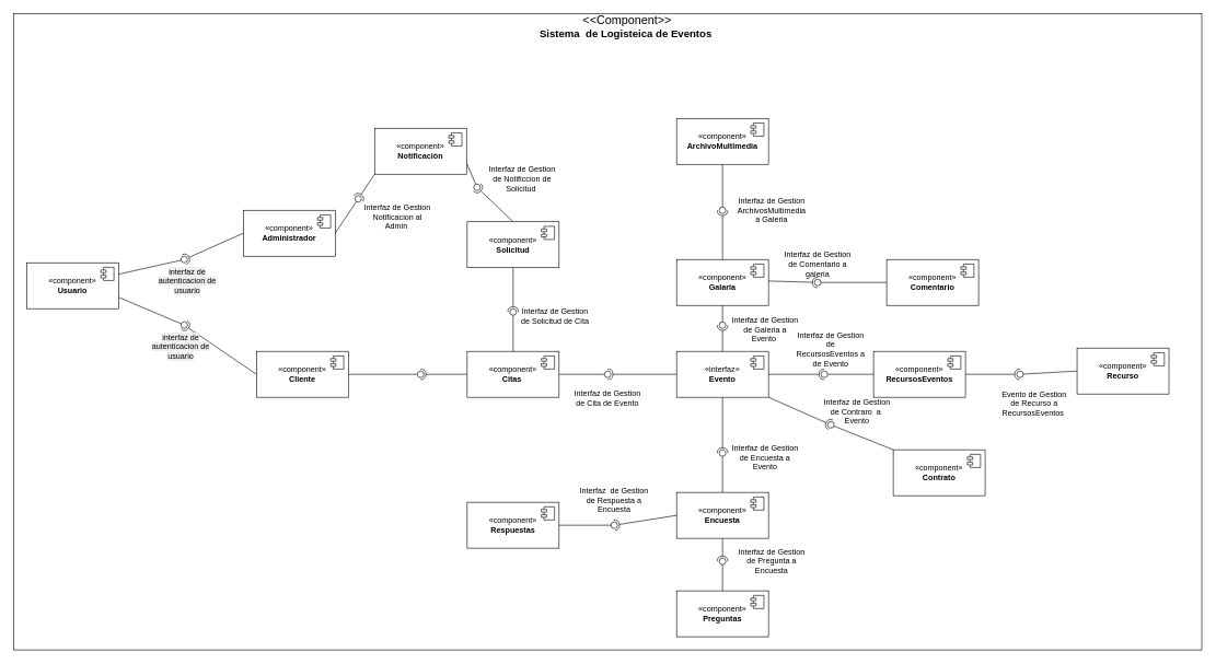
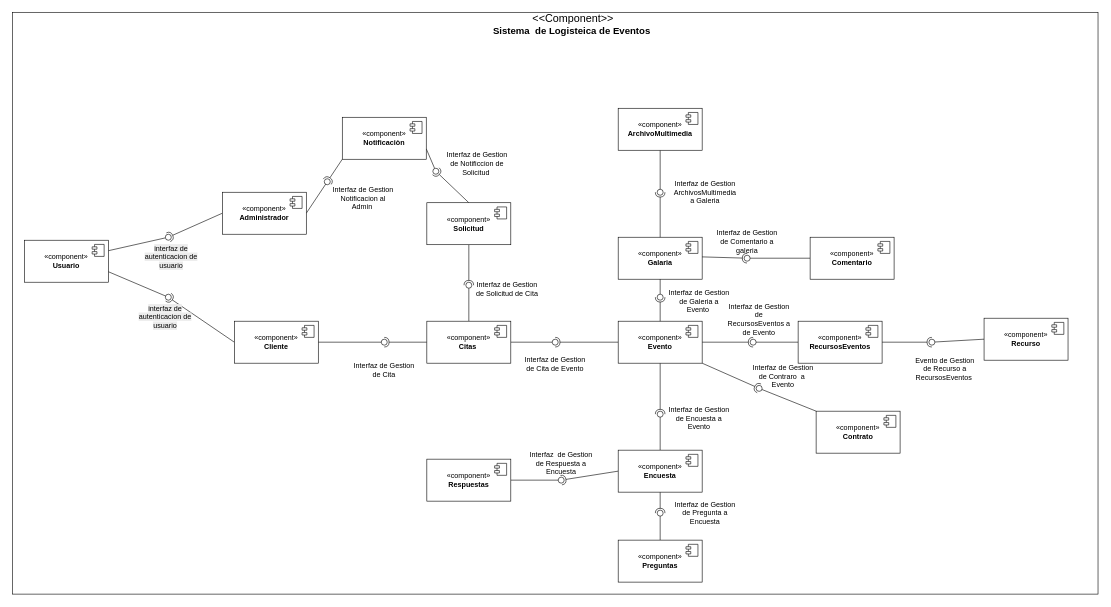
- <mxCell id="85" value="«interfaz»&lt;br&gt;&lt;b&gt;Evento&lt;/b&gt;" style="html=1;dropTarget=0;whiteSpace=wrap;" vertex="1" parent="1"><mxGeometry x="1030" y="535" width="140" height="70" as="geometry" /></mxCell>
+ <mxCell id="85" value="«component»&lt;br&gt;&lt;b&gt;Evento&lt;/b&gt;" style="html=1;dropTarget=0;whiteSpace=wrap;" vertex="1" parent="1"><mxGeometry x="1030" y="535" width="140" height="70" as="geometry" /></mxCell>
+ <mxCell id="21" value="&lt;br&gt;Interfaz de Gestion de Cita" style="text;html=1;align=center;verticalAlign=middle;whiteSpace=wrap;rounded=0;" vertex="1" parent="1"><mxGeometry x="585" y="595" width="110" height="30" as="geometry" /></mxCell>
- <mxCell id="63" value="&lt;br&gt;Interfaz&amp;nbsp; de Gestion de Respuesta a Encuesta" style="text;html=1;align=center;verticalAlign=middle;whiteSpace=wrap;rounded=0;" vertex="1" parent="1"><mxGeometry x="880" y="740" width="110" height="30" as="geometry" /></mxCell>
+ <mxCell id="63" value="&lt;br&gt;Interfaz&amp;nbsp; de Gestion de Respuesta a Encuesta" style="text;html=1;align=center;verticalAlign=middle;whiteSpace=wrap;rounded=0;" vertex="1" parent="1"><mxGeometry x="880" y="750" width="110" height="30" as="geometry" /></mxCell>
